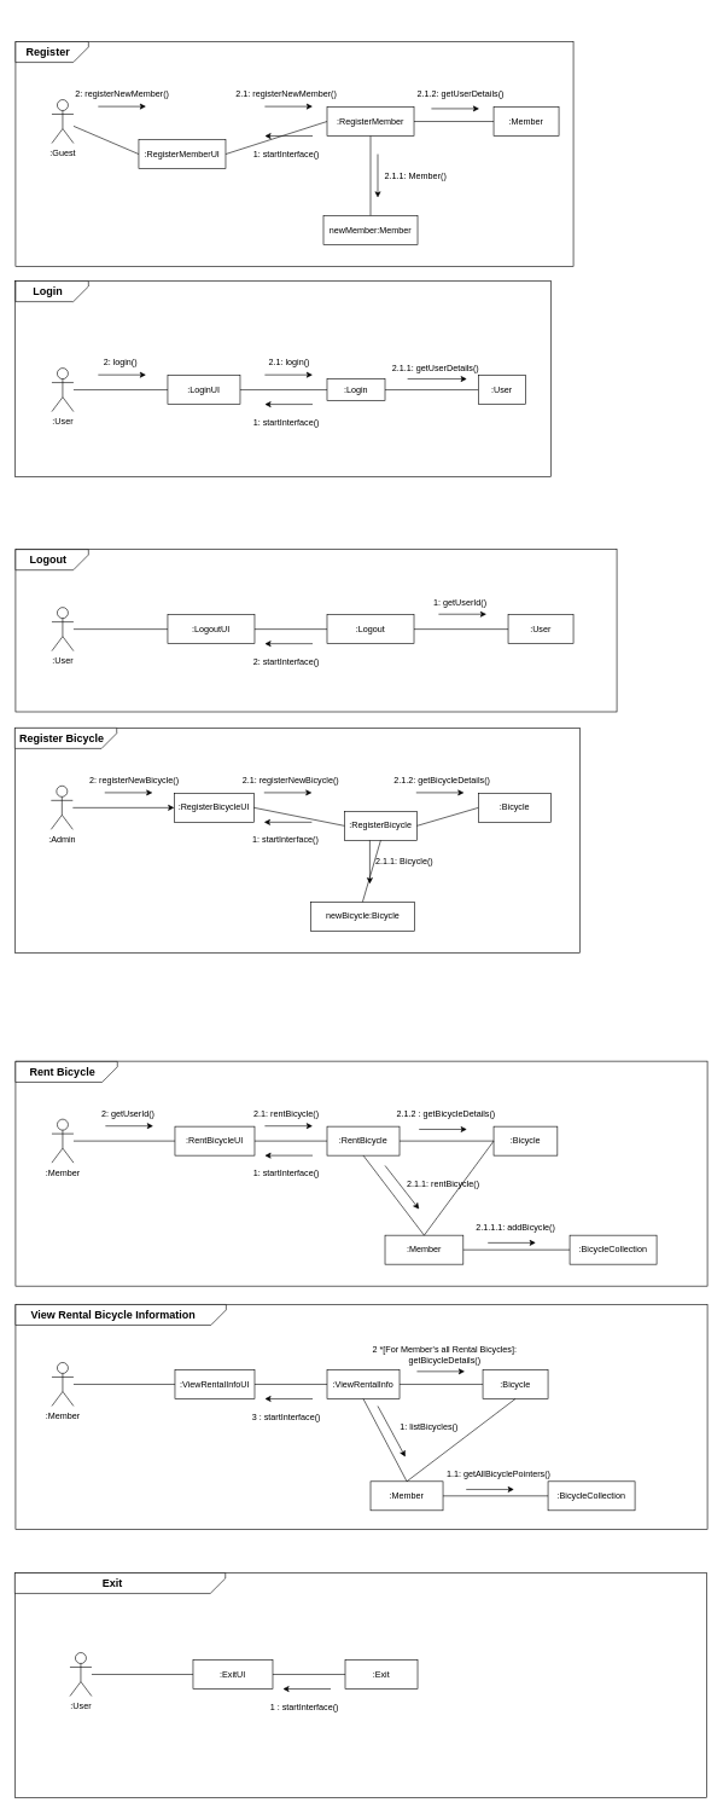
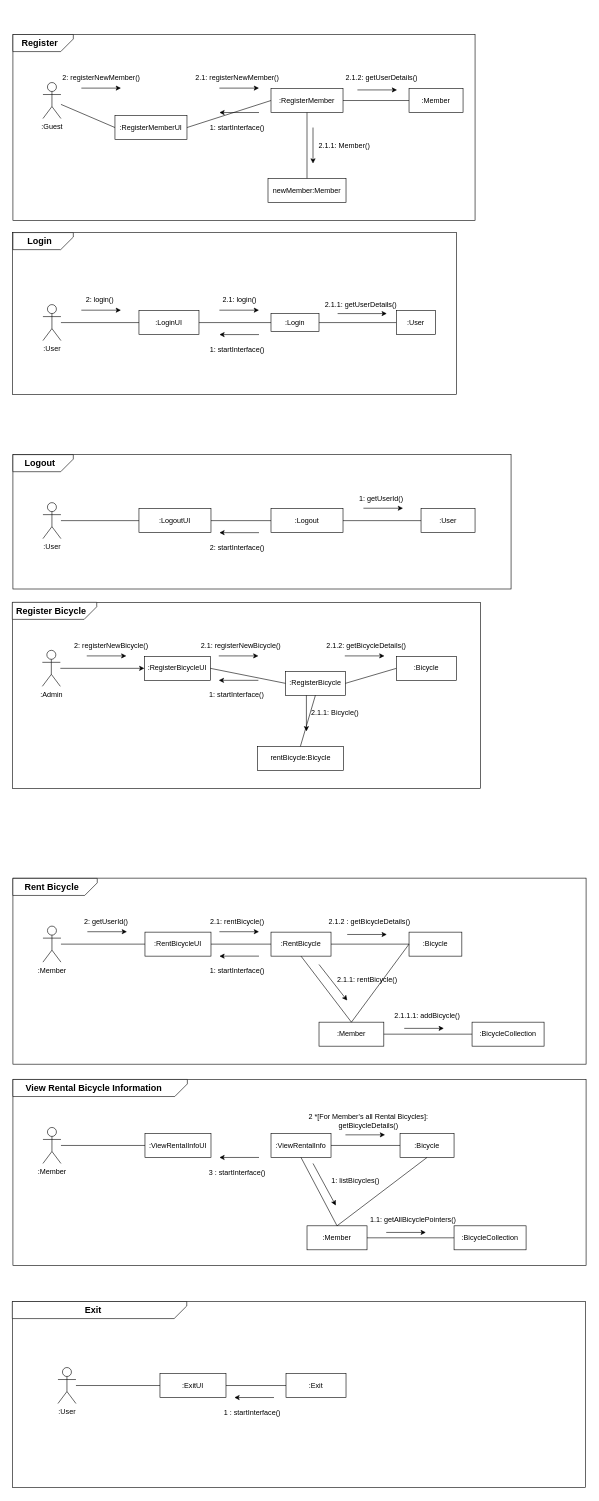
- <mxCell id="70" value="newBicycle:Bicycle" style="rounded=0;whiteSpace=wrap;html=1;" parent="1" vertex="1"><mxGeometry x="428.5" y="1243.09" width="143" height="40" as="geometry" /></mxCell>
+ <mxCell id="70" value="rentBicycle:Bicycle" style="rounded=0;whiteSpace=wrap;html=1;" parent="1" vertex="1"><mxGeometry x="428.5" y="1243.09" width="143" height="40" as="geometry" /></mxCell>
- <mxCell id="108" value="" style="endArrow=none;html=1;rounded=0;exitX=1;exitY=0.5;exitDx=0;exitDy=0;entryX=0;entryY=0.5;entryDx=0;entryDy=0;" parent="1" source="106" target="107" edge="1"><mxGeometry width="50" height="50" relative="1" as="geometry"><mxPoint x="391.02" y="1958.085" as="sourcePoint" /><mxPoint x="441.02" y="1908.085" as="targetPoint" /></mxGeometry></mxCell>
